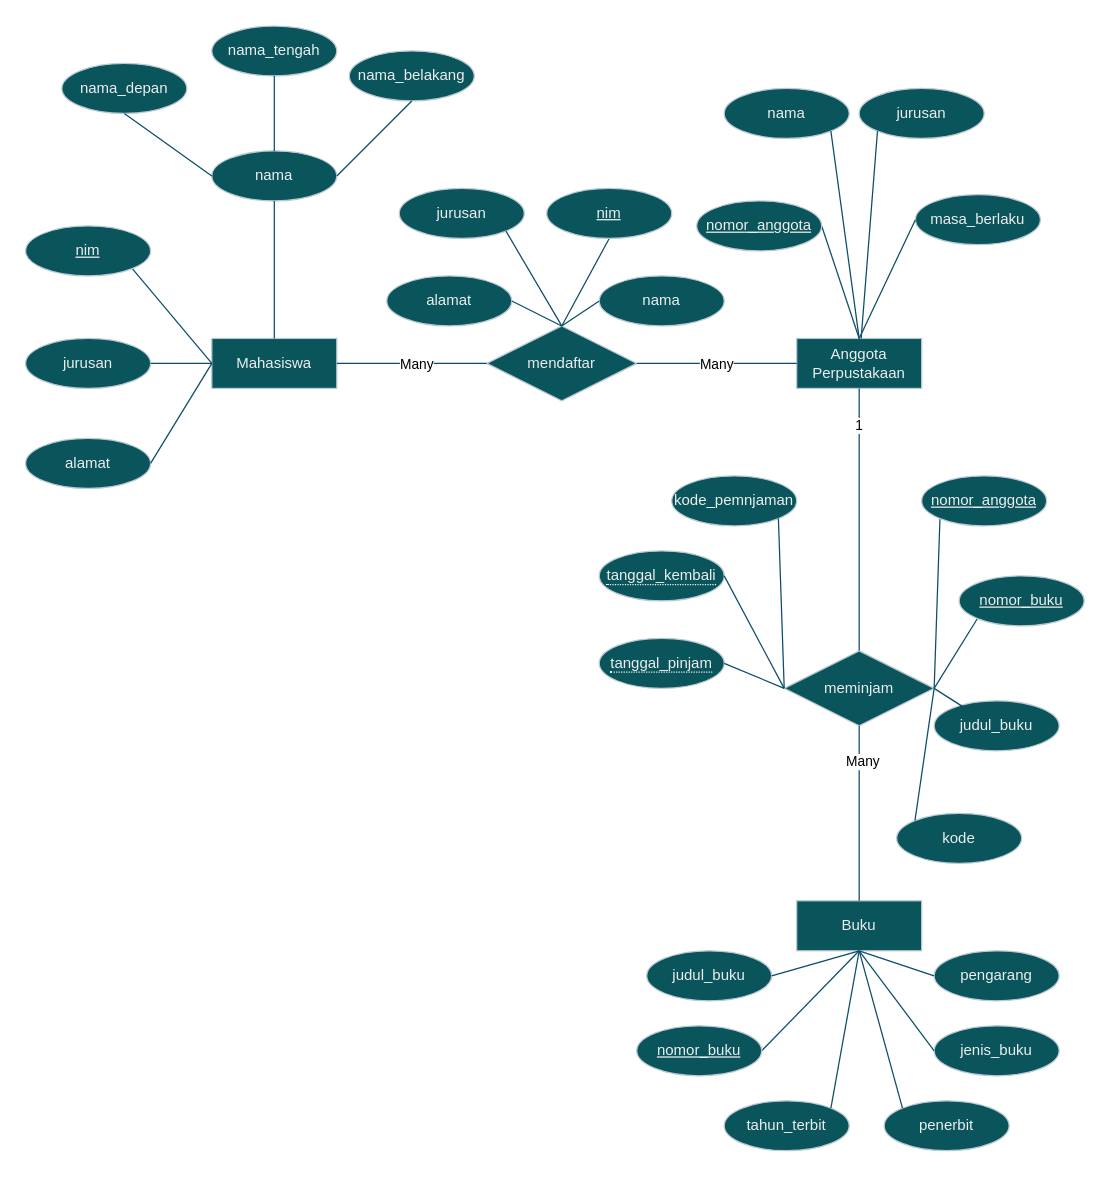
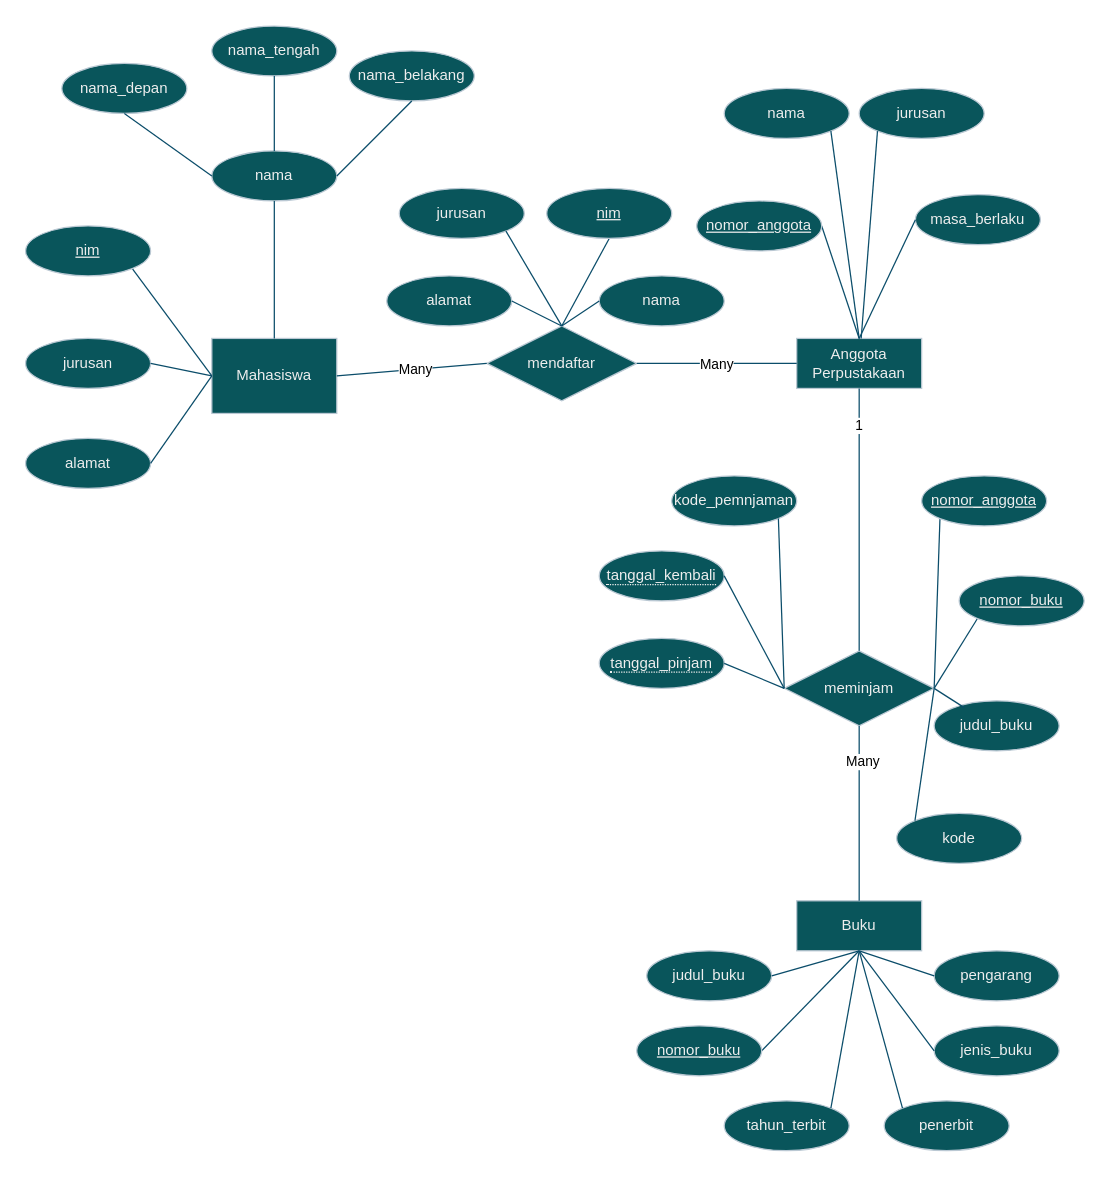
- <mxCell id="6" value="Mahasiswa" style="whiteSpace=wrap;html=1;align=center;labelBackgroundColor=none;fillColor=#09555B;strokeColor=#BAC8D3;fontColor=#EEEEEE;" vertex="1" parent="1"><mxGeometry x="169" y="270" width="100" height="40" as="geometry" /></mxCell>
+ <mxCell id="6" value="Mahasiswa" style="whiteSpace=wrap;html=1;align=center;labelBackgroundColor=none;fillColor=#09555B;strokeColor=#BAC8D3;fontColor=#EEEEEE;" vertex="1" parent="1"><mxGeometry x="169" y="270" width="100" height="60" as="geometry" /></mxCell>
